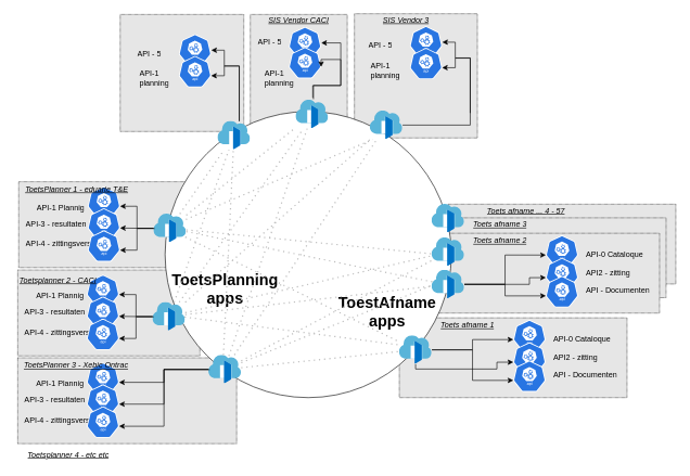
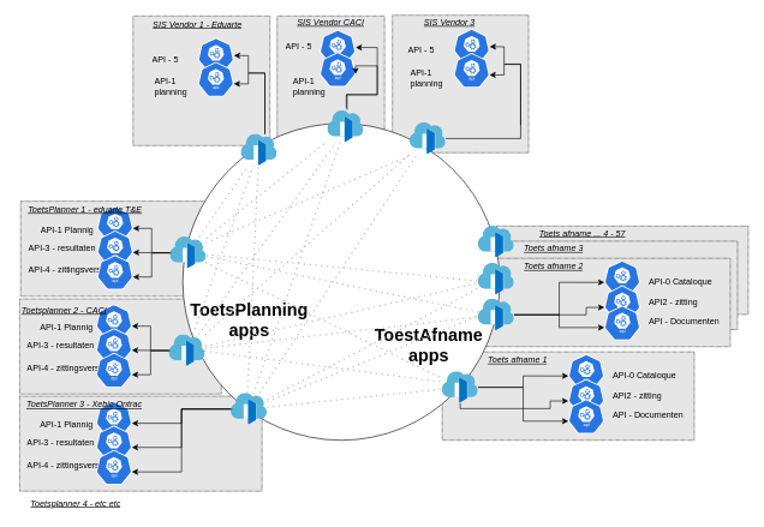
+ <mxCell id="33" value="SIS Vendor 1 - Eduarte" style="text;html=1;strokeColor=none;fillColor=none;align=center;verticalAlign=middle;whiteSpace=wrap;overflow=hidden;dashed=1;dashPattern=1 1;fontStyle=6" parent="1" vertex="1"><mxGeometry x="203" y="24.25" width="141" height="20" as="geometry" /></mxCell>
